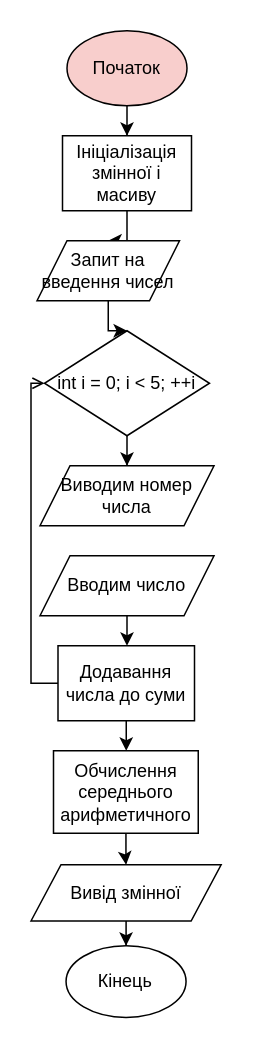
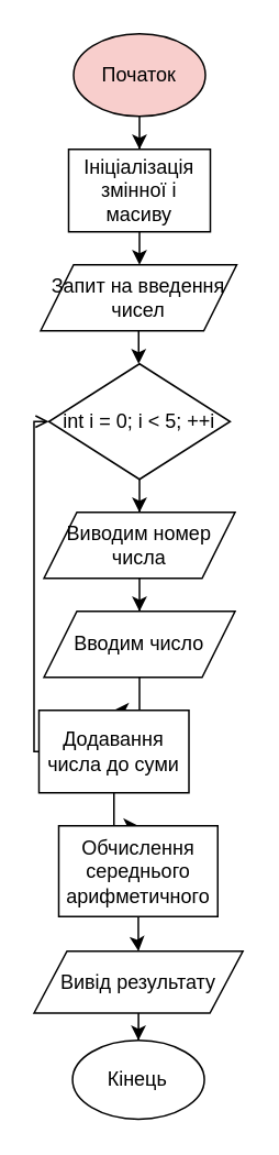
- <mxCell id="7" value="Запит на введення чисел" style="shape=parallelogram;perimeter=parallelogramPerimeter;whiteSpace=wrap;html=1;fixedSize=1;" vertex="1" parent="1"><mxGeometry x="24" y="160" width="95" height="40" as="geometry" /></mxCell>
+ <mxCell id="7" value="Запит на введення чисел" style="shape=parallelogram;perimeter=parallelogramPerimeter;whiteSpace=wrap;html=1;fixedSize=1;" vertex="1" parent="1"><mxGeometry x="24" y="160" width="119" height="40" as="geometry" /></mxCell>
+ <mxCell id="10" value="" style="edgeStyle=orthogonalEdgeStyle;rounded=0;orthogonalLoop=1;jettySize=auto;html=1;" edge="1" parent="1" source="11" target="13"><mxGeometry relative="1" as="geometry" /></mxCell>
- <mxCell id="16" value="Додавання числа до суми" style="rounded=0;whiteSpace=wrap;html=1;" vertex="1" parent="1"><mxGeometry x="38" y="430" width="91" height="50" as="geometry" /></mxCell>
+ <mxCell id="16" value="Додавання числа до суми" style="rounded=0;whiteSpace=wrap;html=1;" vertex="1" parent="1"><mxGeometry x="23" y="430" width="91" height="50" as="geometry" /></mxCell>
- <mxCell id="20" value="Вивід змінної" style="shape=parallelogram;perimeter=parallelogramPerimeter;whiteSpace=wrap;html=1;fixedSize=1;rounded=0;" vertex="1" parent="1"><mxGeometry x="20" y="576" width="126.75" height="37.5" as="geometry" /></mxCell>
+ <mxCell id="20" value="Вивід результату" style="shape=parallelogram;perimeter=parallelogramPerimeter;whiteSpace=wrap;html=1;fixedSize=1;rounded=0;" vertex="1" parent="1"><mxGeometry x="20" y="576" width="126.75" height="37.5" as="geometry" /></mxCell>
